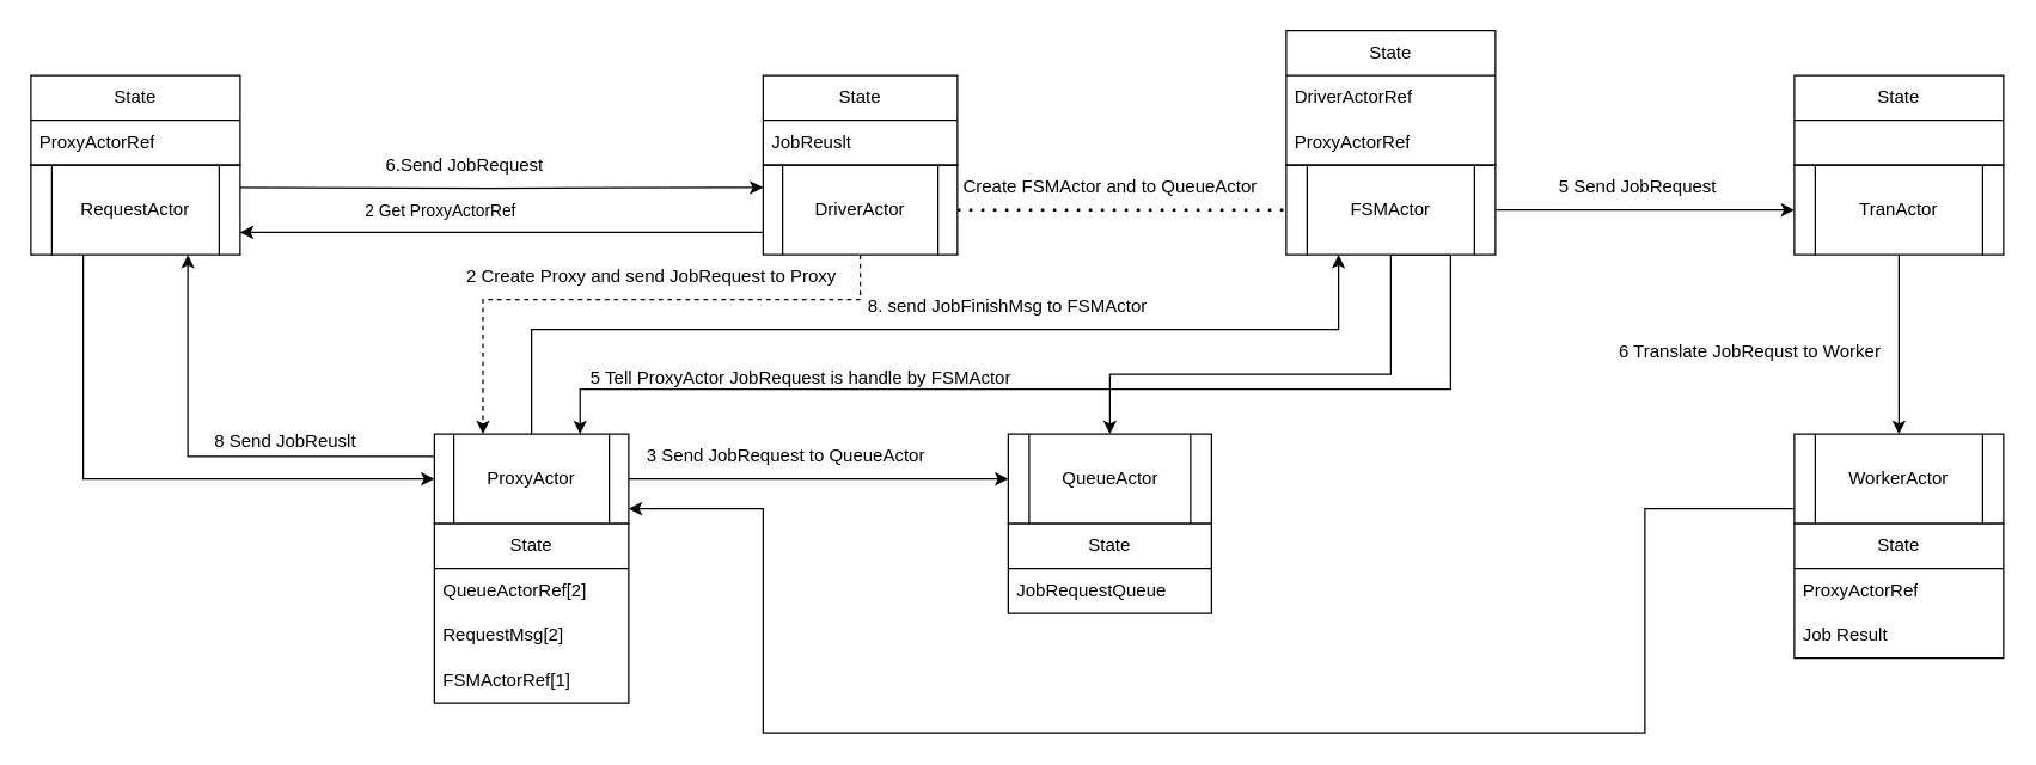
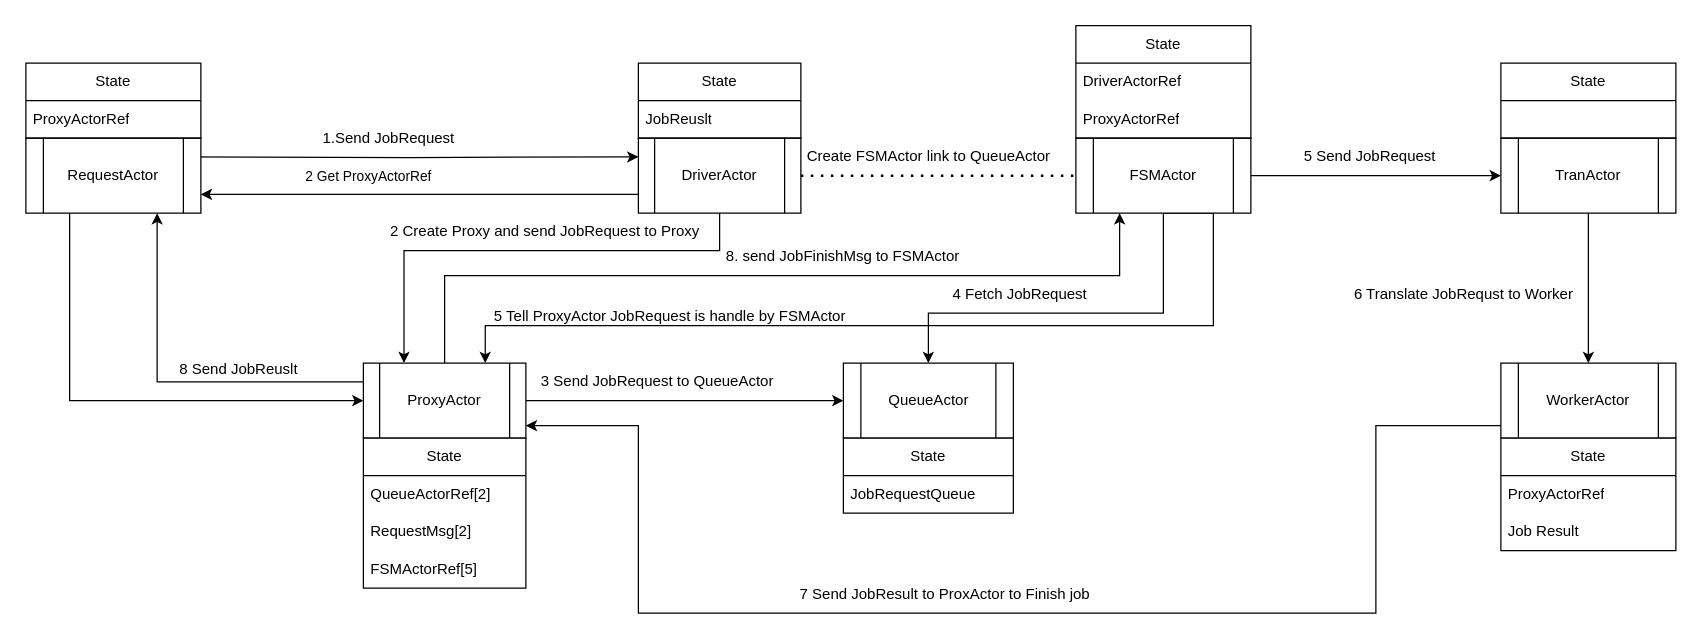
- <mxCell id="9" value="6.Send JobRequest" style="text;html=1;align=center;verticalAlign=middle;resizable=0;points=[];autosize=1;strokeColor=none;fillColor=none;" vertex="1" parent="1"><mxGeometry x="245" y="95" width="130" height="30" as="geometry" /></mxCell>
+ <mxCell id="9" value="1.Send JobRequest" style="text;html=1;align=center;verticalAlign=middle;resizable=0;points=[];autosize=1;strokeColor=none;fillColor=none;" vertex="1" parent="1"><mxGeometry x="245" y="95" width="130" height="30" as="geometry" /></mxCell>
- <mxCell id="27" value="Create FSMActor and to QueueActor" style="text;html=1;align=center;verticalAlign=middle;resizable=0;points=[];autosize=1;strokeColor=none;fillColor=none;" vertex="1" parent="1"><mxGeometry x="632" y="110" width="220" height="30" as="geometry" /></mxCell>
+ <mxCell id="27" value="Create FSMActor link to QueueActor" style="text;html=1;align=center;verticalAlign=middle;resizable=0;points=[];autosize=1;strokeColor=none;fillColor=none;" vertex="1" parent="1"><mxGeometry x="632" y="110" width="220" height="30" as="geometry" /></mxCell>
- <mxCell id="2" style="edgeStyle=orthogonalEdgeStyle;rounded=0;orthogonalLoop=1;jettySize=auto;html=1;exitX=0.5;exitY=1;exitDx=0;exitDy=0;entryX=0.25;entryY=0;entryDx=0;entryDy=0;dashed=1;" edge="1" parent="1" source="5" target="13"><mxGeometry relative="1" as="geometry"><Array as="points"><mxPoint x="575" y="200" /><mxPoint x="323" y="200" /></Array></mxGeometry></mxCell>
+ <mxCell id="2" style="edgeStyle=orthogonalEdgeStyle;rounded=0;orthogonalLoop=1;jettySize=auto;html=1;exitX=0.5;exitY=1;exitDx=0;exitDy=0;entryX=0.25;entryY=0;entryDx=0;entryDy=0;" edge="1" parent="1" source="5" target="13"><mxGeometry relative="1" as="geometry"><Array as="points"><mxPoint x="575" y="200" /><mxPoint x="323" y="200" /></Array></mxGeometry></mxCell>
+ <mxCell id="43" value="4 Fetch JobRequest" style="text;html=1;align=center;verticalAlign=middle;resizable=0;points=[];autosize=1;strokeColor=none;fillColor=none;" vertex="1" parent="1"><mxGeometry x="750" y="220" width="130" height="30" as="geometry" /></mxCell>
- <mxCell id="18" value="FSMActorRef[1]" style="text;strokeColor=none;fillColor=none;align=left;verticalAlign=middle;spacingLeft=4;spacingRight=4;overflow=hidden;points=[[0,0.5],[1,0.5]];portConstraint=eastwest;rotatable=0;whiteSpace=wrap;html=1;" vertex="1" parent="15"><mxGeometry y="90" width="130" height="30" as="geometry" /></mxCell>
+ <mxCell id="18" value="FSMActorRef[5]" style="text;strokeColor=none;fillColor=none;align=left;verticalAlign=middle;spacingLeft=4;spacingRight=4;overflow=hidden;points=[[0,0.5],[1,0.5]];portConstraint=eastwest;rotatable=0;whiteSpace=wrap;html=1;" vertex="1" parent="15"><mxGeometry y="90" width="130" height="30" as="geometry" /></mxCell>
+ <mxCell id="42" value="7 Send JobResult to ProxActor to Finish job" style="text;html=1;align=center;verticalAlign=middle;resizable=0;points=[];autosize=1;strokeColor=none;fillColor=none;" vertex="1" parent="1"><mxGeometry x="625" y="460" width="260" height="30" as="geometry" /></mxCell>
